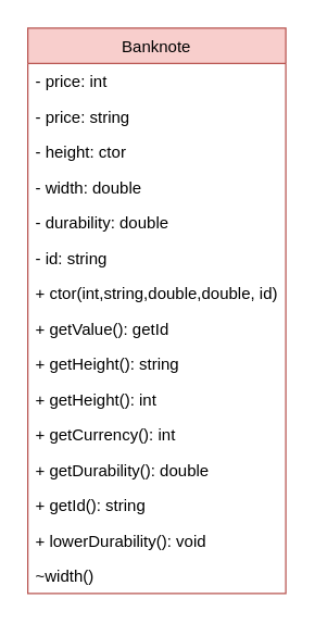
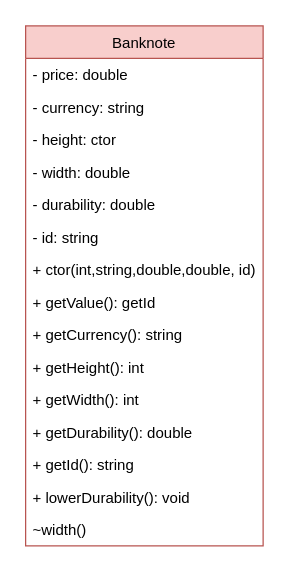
- <mxCell id="3" value="- price: int" style="text;strokeColor=none;fillColor=none;align=left;verticalAlign=top;spacingLeft=4;spacingRight=4;overflow=hidden;rotatable=0;points=[[0,0.5],[1,0.5]];portConstraint=eastwest;" vertex="1" parent="2"><mxGeometry y="26" width="190" height="26" as="geometry" /></mxCell>
+ <mxCell id="3" value="- price: double" style="text;strokeColor=none;fillColor=none;align=left;verticalAlign=top;spacingLeft=4;spacingRight=4;overflow=hidden;rotatable=0;points=[[0,0.5],[1,0.5]];portConstraint=eastwest;" vertex="1" parent="2"><mxGeometry y="26" width="190" height="26" as="geometry" /></mxCell>
- <mxCell id="4" value="- price: string" style="text;strokeColor=none;fillColor=none;align=left;verticalAlign=top;spacingLeft=4;spacingRight=4;overflow=hidden;rotatable=0;points=[[0,0.5],[1,0.5]];portConstraint=eastwest;" vertex="1" parent="2"><mxGeometry y="52" width="190" height="26" as="geometry" /></mxCell>
+ <mxCell id="4" value="- currency: string" style="text;strokeColor=none;fillColor=none;align=left;verticalAlign=top;spacingLeft=4;spacingRight=4;overflow=hidden;rotatable=0;points=[[0,0.5],[1,0.5]];portConstraint=eastwest;" vertex="1" parent="2"><mxGeometry y="52" width="190" height="26" as="geometry" /></mxCell>
- <mxCell id="11" value="+ getHeight(): string" style="text;strokeColor=none;fillColor=none;align=left;verticalAlign=top;spacingLeft=4;spacingRight=4;overflow=hidden;rotatable=0;points=[[0,0.5],[1,0.5]];portConstraint=eastwest;" vertex="1" parent="2"><mxGeometry y="234" width="190" height="26" as="geometry" /></mxCell>
+ <mxCell id="11" value="+ getCurrency(): string" style="text;strokeColor=none;fillColor=none;align=left;verticalAlign=top;spacingLeft=4;spacingRight=4;overflow=hidden;rotatable=0;points=[[0,0.5],[1,0.5]];portConstraint=eastwest;" vertex="1" parent="2"><mxGeometry y="234" width="190" height="26" as="geometry" /></mxCell>
- <mxCell id="13" value="+ getCurrency(): int" style="text;strokeColor=none;fillColor=none;align=left;verticalAlign=top;spacingLeft=4;spacingRight=4;overflow=hidden;rotatable=0;points=[[0,0.5],[1,0.5]];portConstraint=eastwest;" vertex="1" parent="2"><mxGeometry y="286" width="190" height="26" as="geometry" /></mxCell>
+ <mxCell id="13" value="+ getWidth(): int" style="text;strokeColor=none;fillColor=none;align=left;verticalAlign=top;spacingLeft=4;spacingRight=4;overflow=hidden;rotatable=0;points=[[0,0.5],[1,0.5]];portConstraint=eastwest;" vertex="1" parent="2"><mxGeometry y="286" width="190" height="26" as="geometry" /></mxCell>
